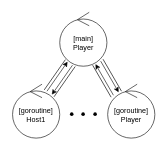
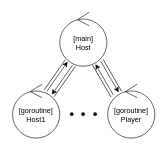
- <mxCell id="2" value="[main]&lt;div&gt;Player&lt;/div&gt;" style="ellipse;shape=umlControl;whiteSpace=wrap;html=1;" vertex="1" parent="1"><mxGeometry x="99" y="20" width="78.75" height="90" as="geometry" /></mxCell>
+ <mxCell id="2" value="[main]&lt;div&gt;Host&lt;/div&gt;" style="ellipse;shape=umlControl;whiteSpace=wrap;html=1;" vertex="1" parent="1"><mxGeometry x="99" y="20" width="78.75" height="90" as="geometry" /></mxCell>
